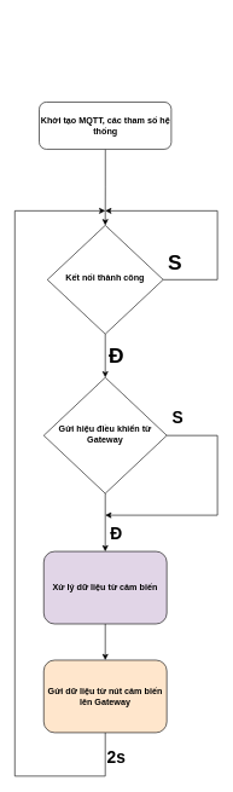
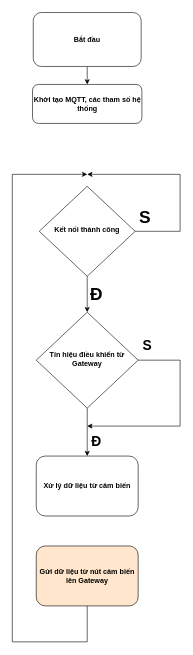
+ <mxCell id="3" value="Bắt đầu" style="rounded=1;whiteSpace=wrap;html=1;fontSize=12;glass=0;strokeWidth=1;shadow=0;fontStyle=1" parent="1" vertex="1"><mxGeometry x="55" y="20" width="180" height="90" as="geometry" /></mxCell>
+ <mxCell id="2" value="" style="edgeStyle=orthogonalEdgeStyle;rounded=0;orthogonalLoop=1;jettySize=auto;html=1;fontStyle=1" edge="1" parent="1" source="3" target="14"><mxGeometry relative="1" as="geometry" /></mxCell>
- <mxCell id="13" value="" style="edgeStyle=orthogonalEdgeStyle;rounded=0;orthogonalLoop=1;jettySize=auto;html=1;fontStyle=1" edge="1" parent="1" source="14" target="10"><mxGeometry relative="1" as="geometry" /></mxCell>
- <mxCell id="6" value="Gửi hiệu điều khiển từ Gateway" style="rhombus;whiteSpace=wrap;html=1;shadow=0;fontFamily=Helvetica;fontSize=12;align=center;strokeWidth=1;spacing=6;spacingTop=-4;fontStyle=1" parent="1" vertex="1"><mxGeometry x="60" y="520" width="170" height="160" as="geometry" /></mxCell>
+ <mxCell id="6" value="Tín hiệu điều khiển từ Gateway" style="rhombus;whiteSpace=wrap;html=1;shadow=0;fontFamily=Helvetica;fontSize=12;align=center;strokeWidth=1;spacing=6;spacingTop=-4;fontStyle=1" parent="1" vertex="1"><mxGeometry x="60" y="520" width="170" height="160" as="geometry" /></mxCell>
- <mxCell id="12" value="Xử lý dữ liệu từ cảm biến" style="rounded=1;whiteSpace=wrap;html=1;fontSize=12;glass=0;strokeWidth=1;shadow=0;fontStyle=1;fillColor=#e1d5e7;" parent="1" vertex="1"><mxGeometry x="60" y="760" width="170" height="100" as="geometry" /></mxCell>
+ <mxCell id="12" value="Xử lý dữ liệu từ cảm biến" style="rounded=1;whiteSpace=wrap;html=1;fontSize=12;glass=0;strokeWidth=1;shadow=0;fontStyle=1" parent="1" vertex="1"><mxGeometry x="60" y="760" width="170" height="100" as="geometry" /></mxCell>
- <mxCell id="11" value="" style="edgeStyle=orthogonalEdgeStyle;rounded=0;orthogonalLoop=1;jettySize=auto;html=1;fontSize=29;fontStyle=1" edge="1" parent="1" source="12" target="16"><mxGeometry relative="1" as="geometry" /></mxCell>
- <mxCell id="18" value="2s" style="text;html=1;align=center;verticalAlign=middle;resizable=0;points=[];autosize=1;strokeColor=none;fontSize=23;fontStyle=1" vertex="1" parent="1"><mxGeometry x="140" y="1030" width="40" height="30" as="geometry" /></mxCell>
